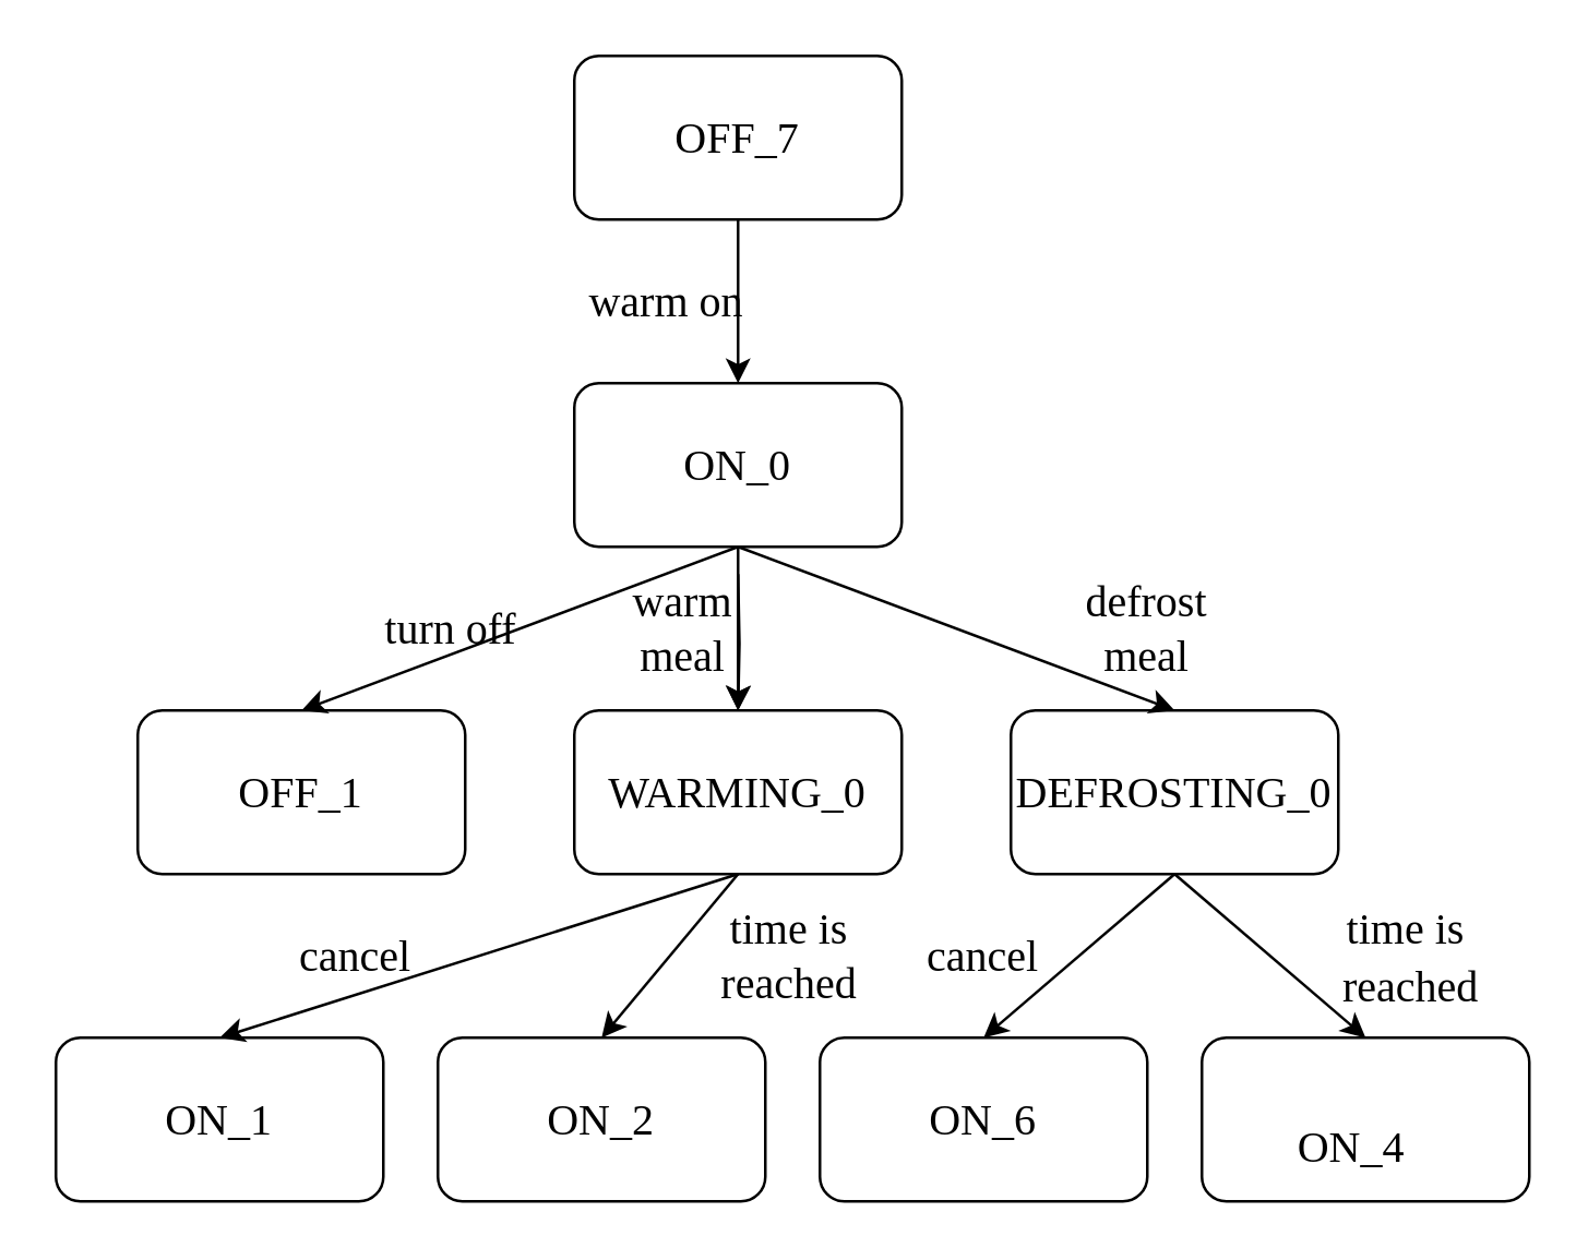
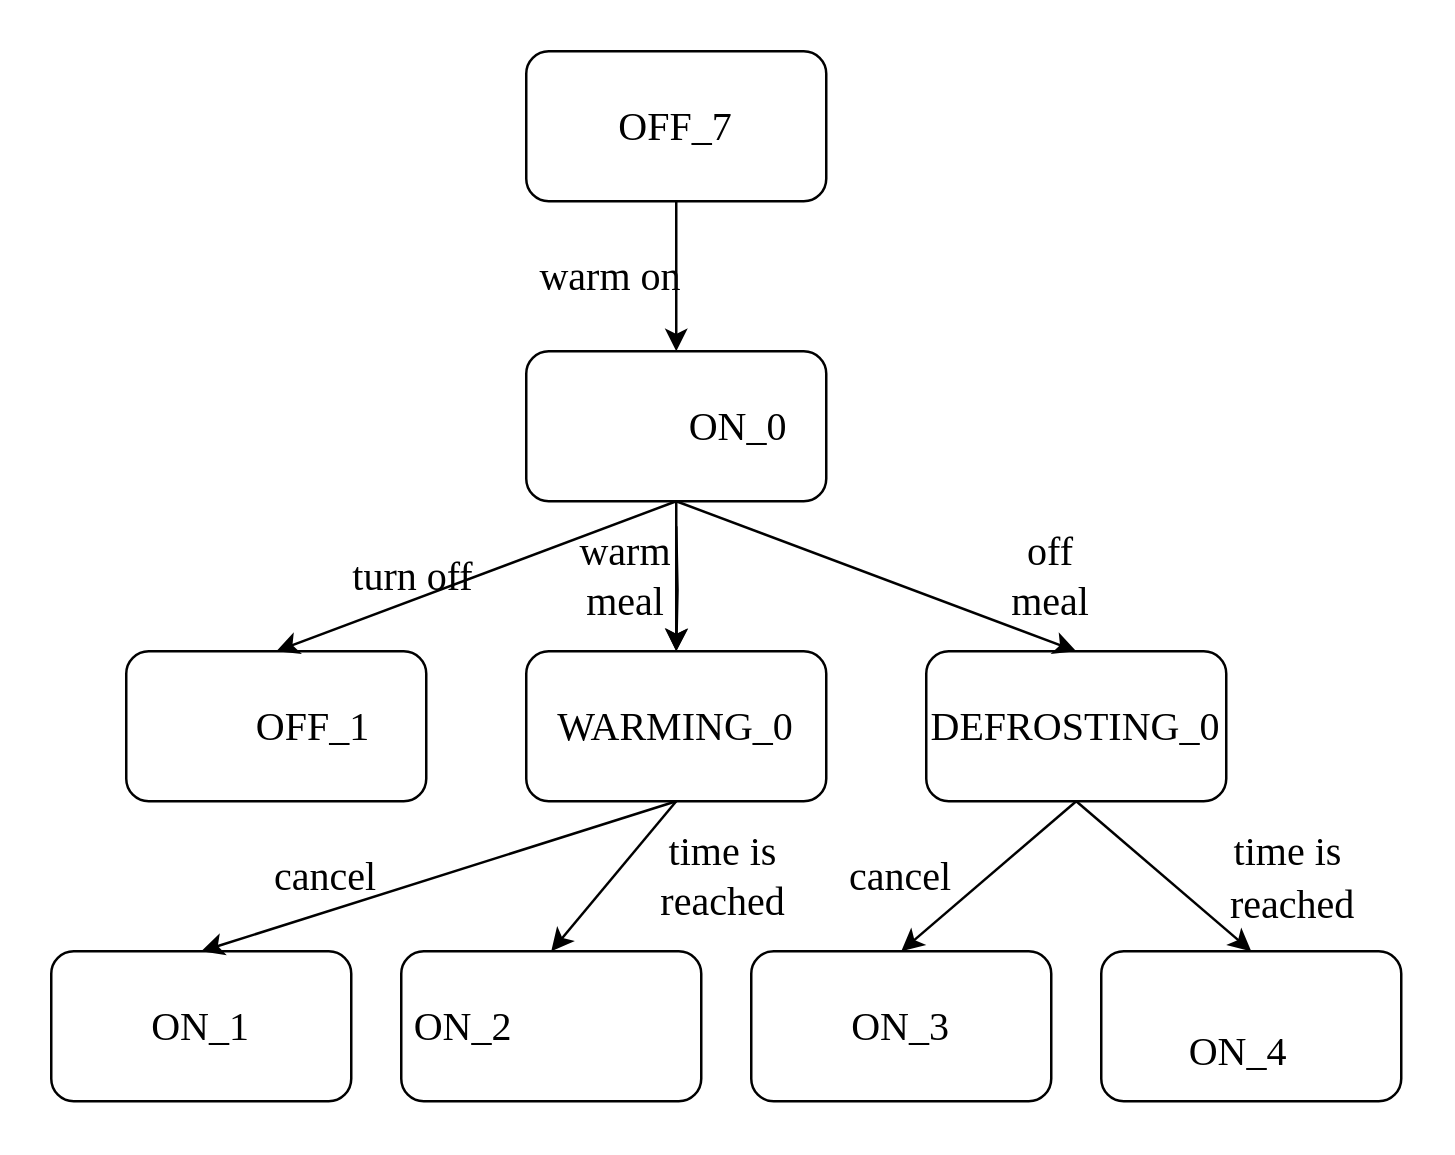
- <mxCell id="11" value="ON_0" style="text;html=1;strokeColor=none;fillColor=none;align=center;verticalAlign=middle;whiteSpace=wrap;rounded=0;fontSize=16;fontFamily=Times New Roman;" parent="1" vertex="1"><mxGeometry x="250" y="160" width="40" height="20" as="geometry" /></mxCell>
+ <mxCell id="11" value="ON_0" style="text;html=1;strokeColor=none;fillColor=none;align=center;verticalAlign=middle;whiteSpace=wrap;rounded=0;fontSize=16;fontFamily=Times New Roman;" parent="1" vertex="1"><mxGeometry x="275" y="160" width="40" height="20" as="geometry" /></mxCell>
- <mxCell id="34" value="&lt;font face=&quot;Times New Roman&quot; style=&quot;font-size: 16px&quot;&gt;defrost&lt;/font&gt;" style="text;html=1;strokeColor=none;fillColor=none;align=center;verticalAlign=middle;whiteSpace=wrap;rounded=0;" parent="1" vertex="1"><mxGeometry x="400" y="210" width="40" height="20" as="geometry" /></mxCell>
+ <mxCell id="34" value="&lt;font face=&quot;Times New Roman&quot; style=&quot;font-size: 16px&quot;&gt;off&lt;/font&gt;" style="text;html=1;strokeColor=none;fillColor=none;align=center;verticalAlign=middle;whiteSpace=wrap;rounded=0;" parent="1" vertex="1"><mxGeometry x="400" y="210" width="40" height="20" as="geometry" /></mxCell>
- <mxCell id="14" value="OFF_1" style="text;html=1;strokeColor=none;fillColor=none;align=center;verticalAlign=middle;whiteSpace=wrap;rounded=0;fontSize=16;fontFamily=Times New Roman;" parent="1" vertex="1"><mxGeometry x="90" y="280" width="40" height="20" as="geometry" /></mxCell>
+ <mxCell id="14" value="OFF_1" style="text;html=1;strokeColor=none;fillColor=none;align=center;verticalAlign=middle;whiteSpace=wrap;rounded=0;fontSize=16;fontFamily=Times New Roman;" parent="1" vertex="1"><mxGeometry x="105" y="280" width="40" height="20" as="geometry" /></mxCell>
- <mxCell id="26" value="ON_2" style="text;html=1;strokeColor=none;fillColor=none;align=center;verticalAlign=middle;whiteSpace=wrap;rounded=0;fontSize=16;fontFamily=Times New Roman;" parent="1" vertex="1"><mxGeometry x="200" y="400" width="40" height="20" as="geometry" /></mxCell>
+ <mxCell id="26" value="ON_2" style="text;html=1;strokeColor=none;fillColor=none;align=center;verticalAlign=middle;whiteSpace=wrap;rounded=0;fontSize=16;fontFamily=Times New Roman;" parent="1" vertex="1"><mxGeometry x="165" y="400" width="40" height="20" as="geometry" /></mxCell>
- <mxCell id="27" value="ON_6" style="text;html=1;strokeColor=none;fillColor=none;align=center;verticalAlign=middle;whiteSpace=wrap;rounded=0;fontSize=16;fontFamily=Times New Roman;" parent="1" vertex="1"><mxGeometry x="340" y="400" width="40" height="20" as="geometry" /></mxCell>
+ <mxCell id="27" value="ON_3" style="text;html=1;strokeColor=none;fillColor=none;align=center;verticalAlign=middle;whiteSpace=wrap;rounded=0;fontSize=16;fontFamily=Times New Roman;" parent="1" vertex="1"><mxGeometry x="340" y="400" width="40" height="20" as="geometry" /></mxCell>
